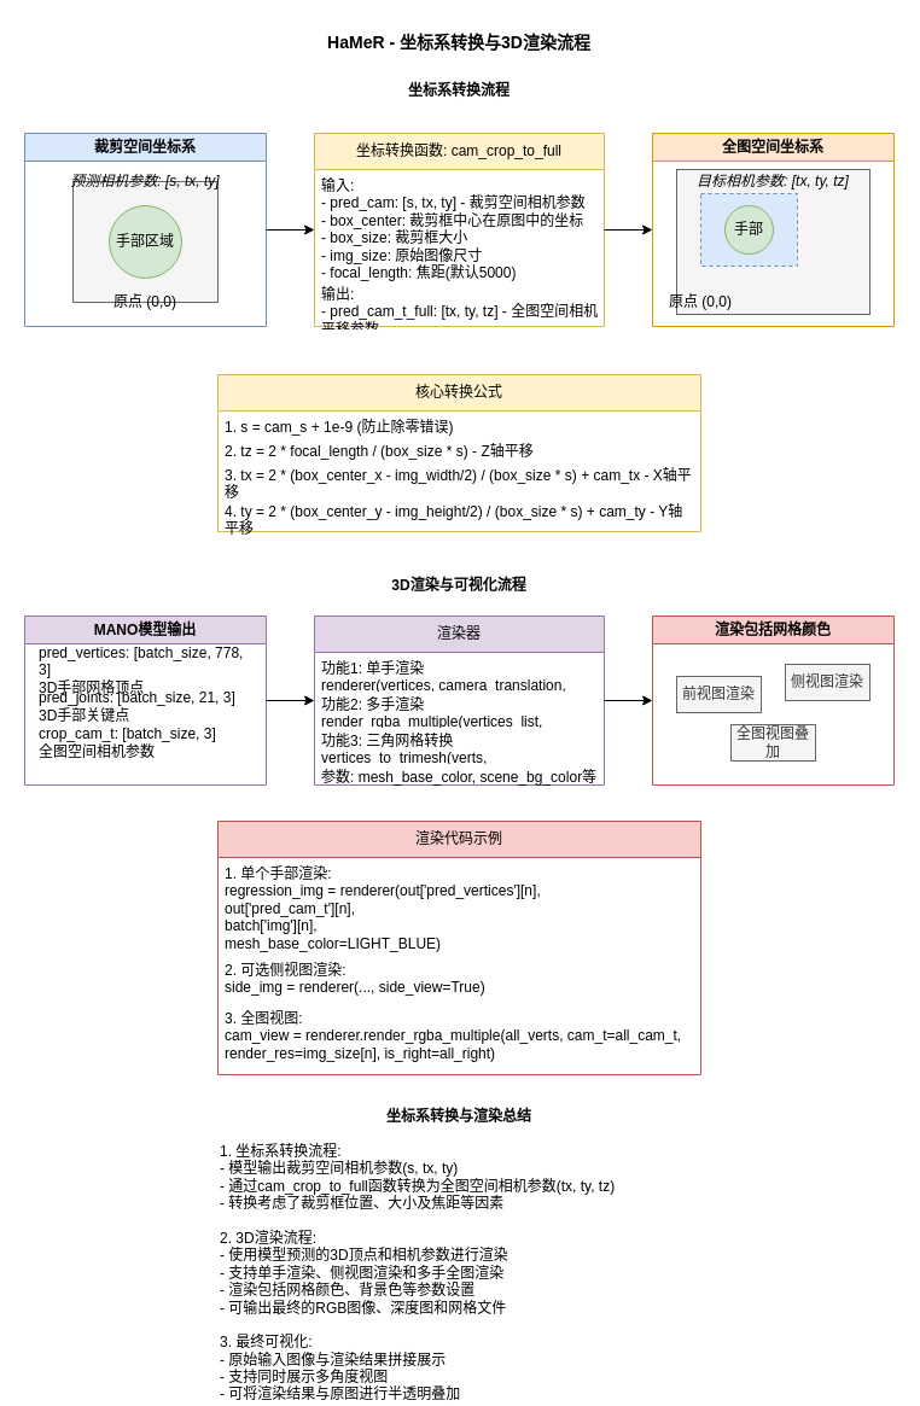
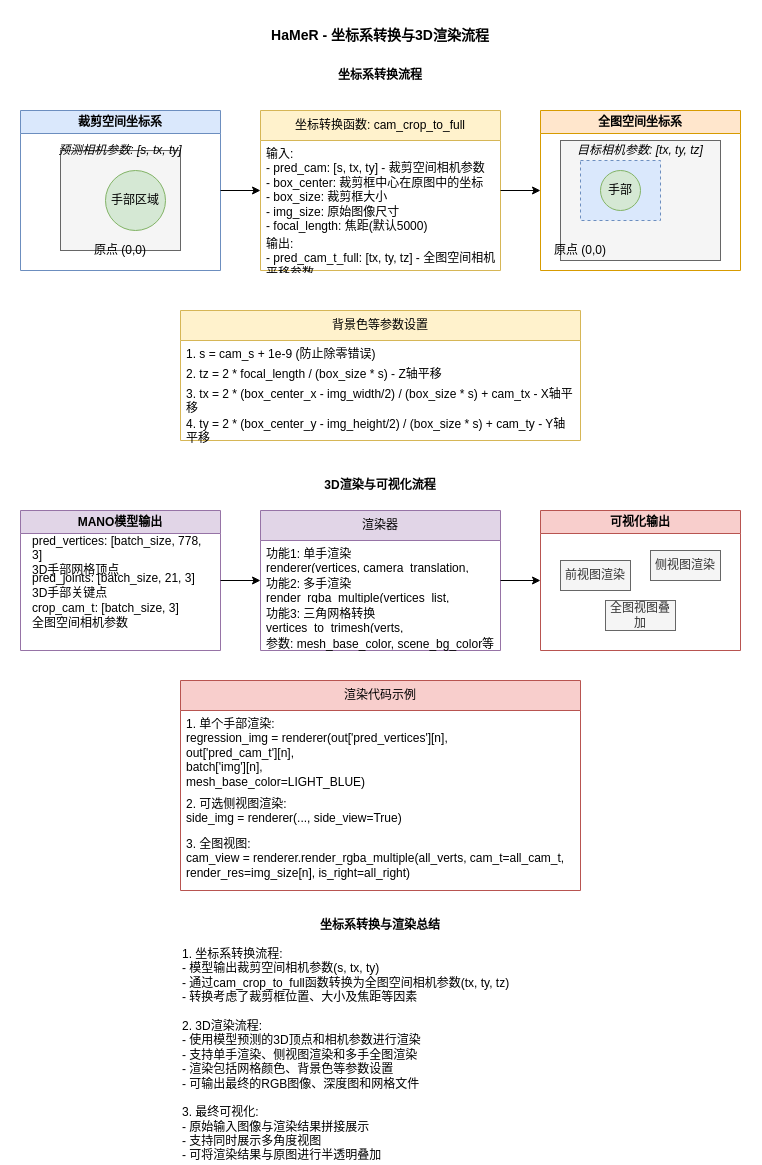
- <mxCell id="6" value="手部区域" style="ellipse;whiteSpace=wrap;html=1;fillColor=#d5e8d4;strokeColor=#82b366;" parent="4" vertex="1"><mxGeometry x="70" y="60" width="60" height="60" as="geometry" /></mxCell>
+ <mxCell id="6" value="手部区域" style="ellipse;whiteSpace=wrap;html=1;fillColor=#d5e8d4;strokeColor=#82b366;" parent="4" vertex="1"><mxGeometry x="85" y="60" width="60" height="60" as="geometry" /></mxCell>
- <mxCell id="18" value="核心转换公式" style="swimlane;fontStyle=0;childLayout=stackLayout;horizontal=1;startSize=30;horizontalStack=0;resizeParent=1;resizeParentMax=0;resizeLast=0;collapsible=1;marginBottom=0;whiteSpace=wrap;html=1;fillColor=#fff2cc;strokeColor=#d6b656;" parent="1" vertex="1"><mxGeometry x="180" y="310" width="400" height="130" as="geometry" /></mxCell>
+ <mxCell id="18" value="背景色等参数设置" style="swimlane;fontStyle=0;childLayout=stackLayout;horizontal=1;startSize=30;horizontalStack=0;resizeParent=1;resizeParentMax=0;resizeLast=0;collapsible=1;marginBottom=0;whiteSpace=wrap;html=1;fillColor=#fff2cc;strokeColor=#d6b656;" parent="1" vertex="1"><mxGeometry x="180" y="310" width="400" height="130" as="geometry" /></mxCell>
- <mxCell id="35" value="渲染包括网格颜色" style="swimlane;whiteSpace=wrap;html=1;fillColor=#f8cecc;strokeColor=#b85450;" parent="1" vertex="1"><mxGeometry x="540" y="510" width="200" height="140" as="geometry" /></mxCell>
+ <mxCell id="35" value="可视化输出" style="swimlane;whiteSpace=wrap;html=1;fillColor=#f8cecc;strokeColor=#b85450;" parent="1" vertex="1"><mxGeometry x="540" y="510" width="200" height="140" as="geometry" /></mxCell>
